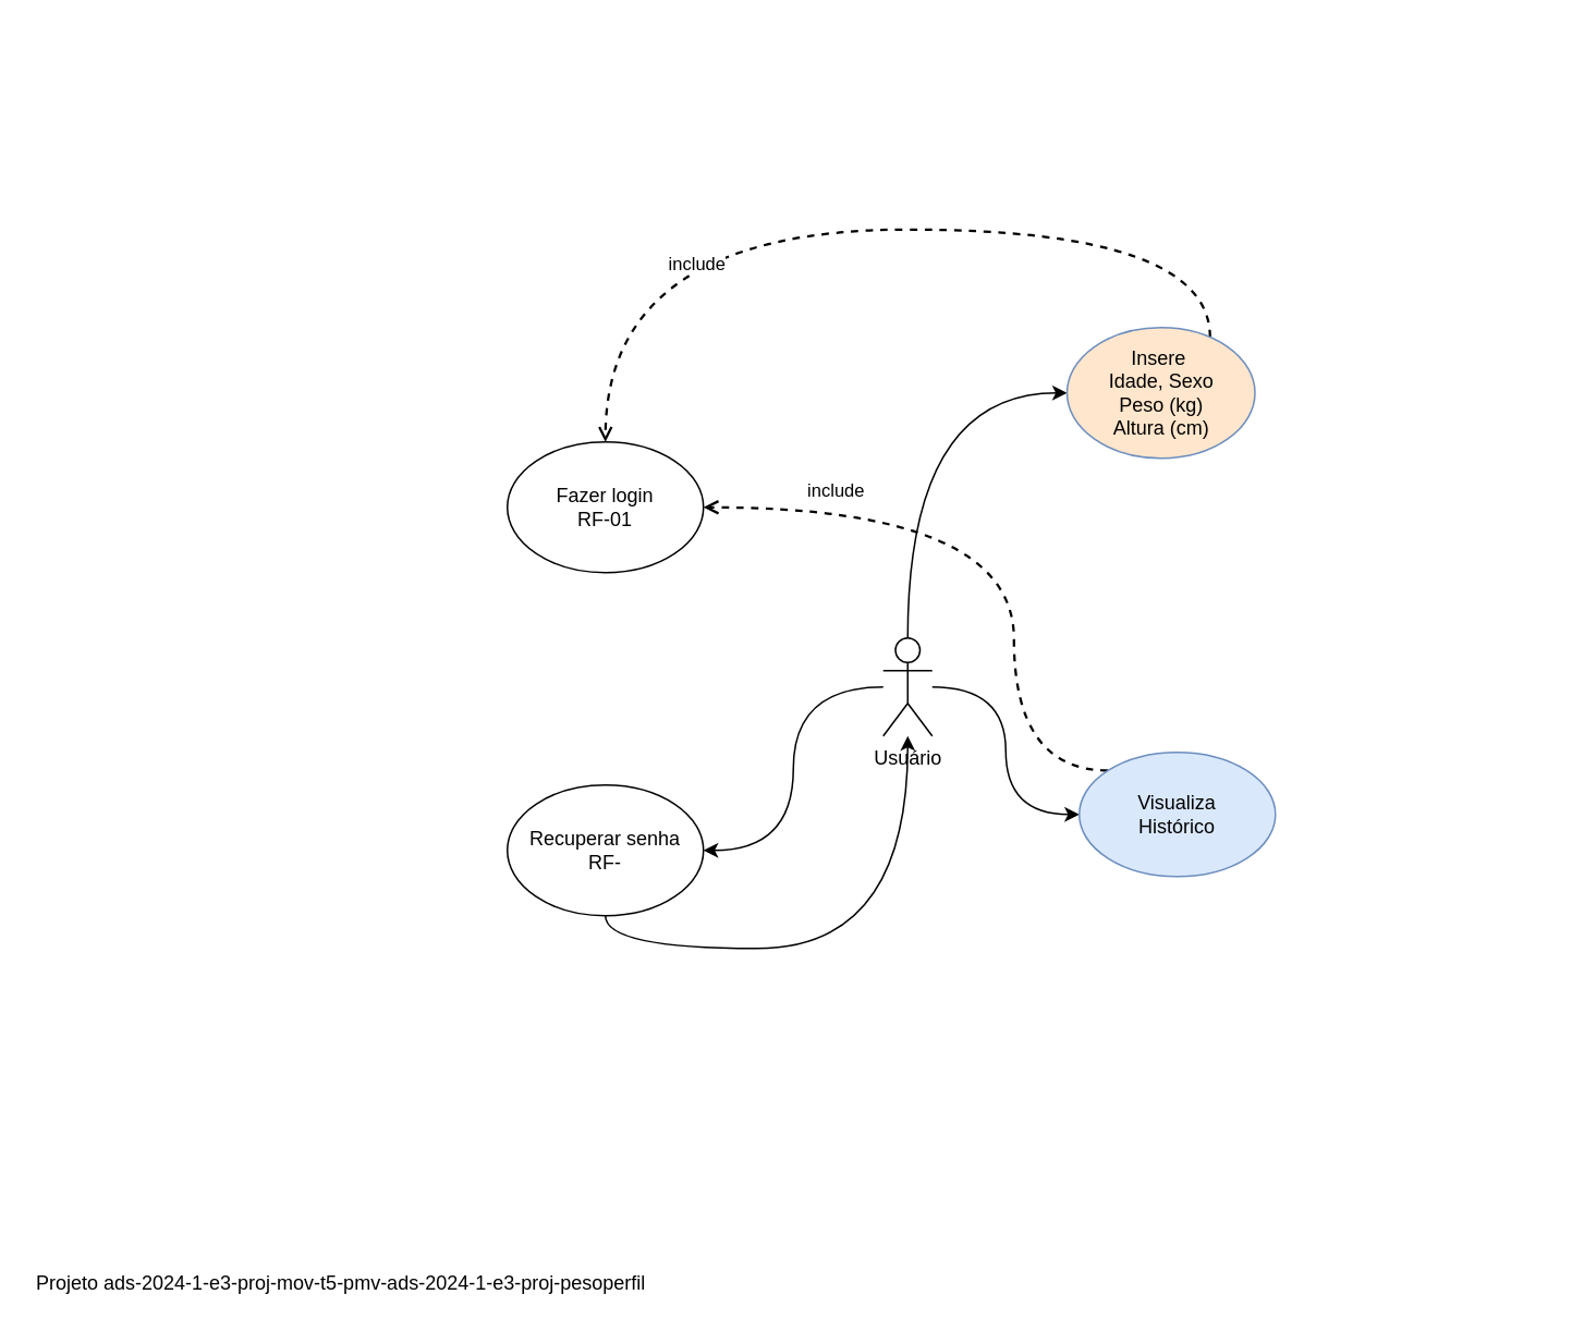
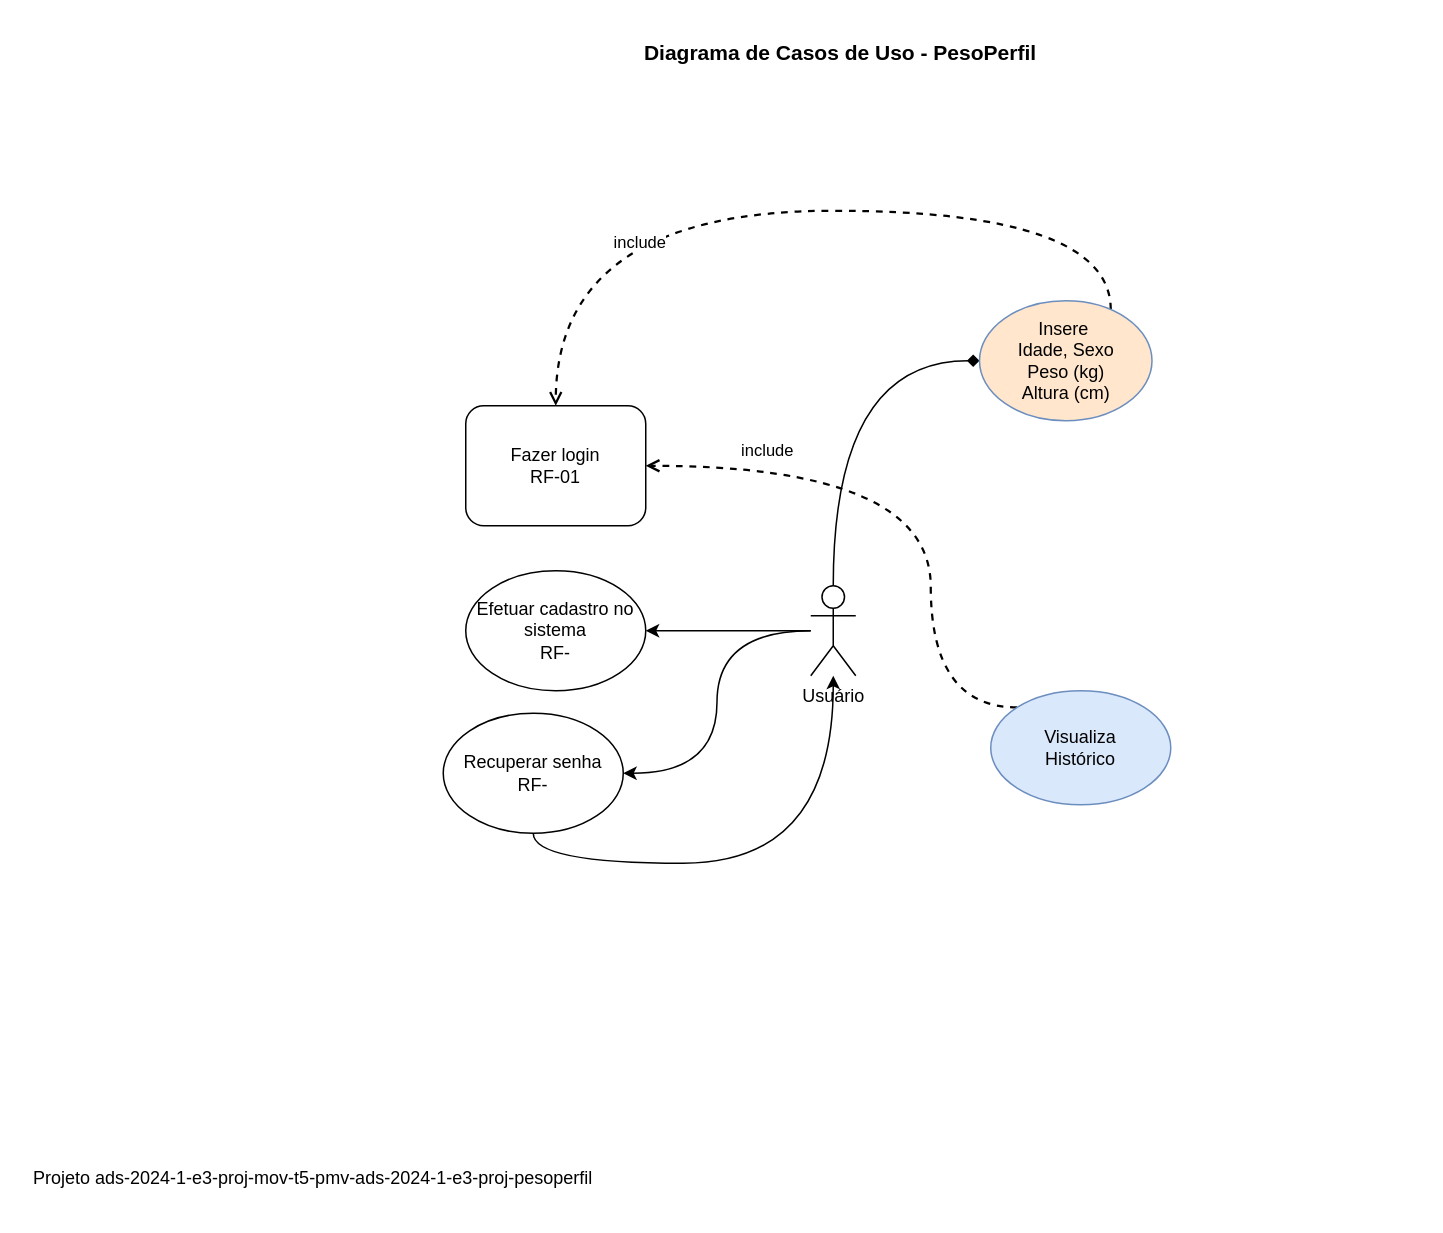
+ <mxCell id="17" value="Diagrama de Casos de Uso - PesoPerfil" style="text;html=1;strokeColor=none;fillColor=none;align=center;verticalAlign=middle;whiteSpace=wrap;rounded=0;fontSize=14;fontStyle=1" parent="1" vertex="1"><mxGeometry x="180" y="20" width="760" height="30" as="geometry" /></mxCell>
- <mxCell id="2" style="edgeStyle=orthogonalEdgeStyle;rounded=0;orthogonalLoop=1;jettySize=auto;html=1;entryX=0;entryY=0.5;entryDx=0;entryDy=0;curved=1;exitX=0.5;exitY=0;exitDx=0;exitDy=0;exitPerimeter=0;" parent="1" source="6" target="11" edge="1"><mxGeometry relative="1" as="geometry" /></mxCell>
+ <mxCell id="2" style="edgeStyle=orthogonalEdgeStyle;rounded=0;orthogonalLoop=1;jettySize=auto;html=1;entryX=0;entryY=0.5;entryDx=0;entryDy=0;curved=1;exitX=0.5;exitY=0;exitDx=0;exitDy=0;exitPerimeter=0;endArrow=diamond;" parent="1" source="6" target="11" edge="1"><mxGeometry relative="1" as="geometry" /></mxCell>
- <mxCell id="16" value="Fazer login&lt;br&gt;RF-01" style="ellipse;whiteSpace=wrap;html=1;" parent="1" vertex="1"><mxGeometry x="310" y="270" width="120" height="80" as="geometry" /></mxCell>
+ <mxCell id="16" value="Fazer login&lt;br&gt;RF-01" style="whiteSpace=wrap;html=1;rounded=1;" parent="1" vertex="1"><mxGeometry x="310" y="270" width="120" height="80" as="geometry" /></mxCell>
+ <mxCell id="15" value="Efetuar cadastro no sistema&lt;br&gt;RF-" style="ellipse;whiteSpace=wrap;html=1;" parent="1" vertex="1"><mxGeometry x="310" y="380" width="120" height="80" as="geometry" /></mxCell>
+ <mxCell id="5" style="edgeStyle=orthogonalEdgeStyle;rounded=0;orthogonalLoop=1;jettySize=auto;html=1;entryX=1;entryY=0.5;entryDx=0;entryDy=0;curved=1;" parent="1" source="6" target="15" edge="1"><mxGeometry relative="1" as="geometry" /></mxCell>
- <mxCell id="3" style="edgeStyle=orthogonalEdgeStyle;rounded=0;orthogonalLoop=1;jettySize=auto;html=1;entryX=0;entryY=0.5;entryDx=0;entryDy=0;curved=1;" parent="1" source="6" target="12" edge="1"><mxGeometry relative="1" as="geometry" /></mxCell>
- <mxCell id="14" value="Recuperar senha&lt;br&gt;RF-" style="ellipse;whiteSpace=wrap;html=1;" parent="1" vertex="1"><mxGeometry x="310" y="480" width="120" height="80" as="geometry" /></mxCell>
+ <mxCell id="14" value="Recuperar senha&lt;br&gt;RF-" style="ellipse;whiteSpace=wrap;html=1;" parent="1" vertex="1"><mxGeometry x="295" y="475" width="120" height="80" as="geometry" /></mxCell>
